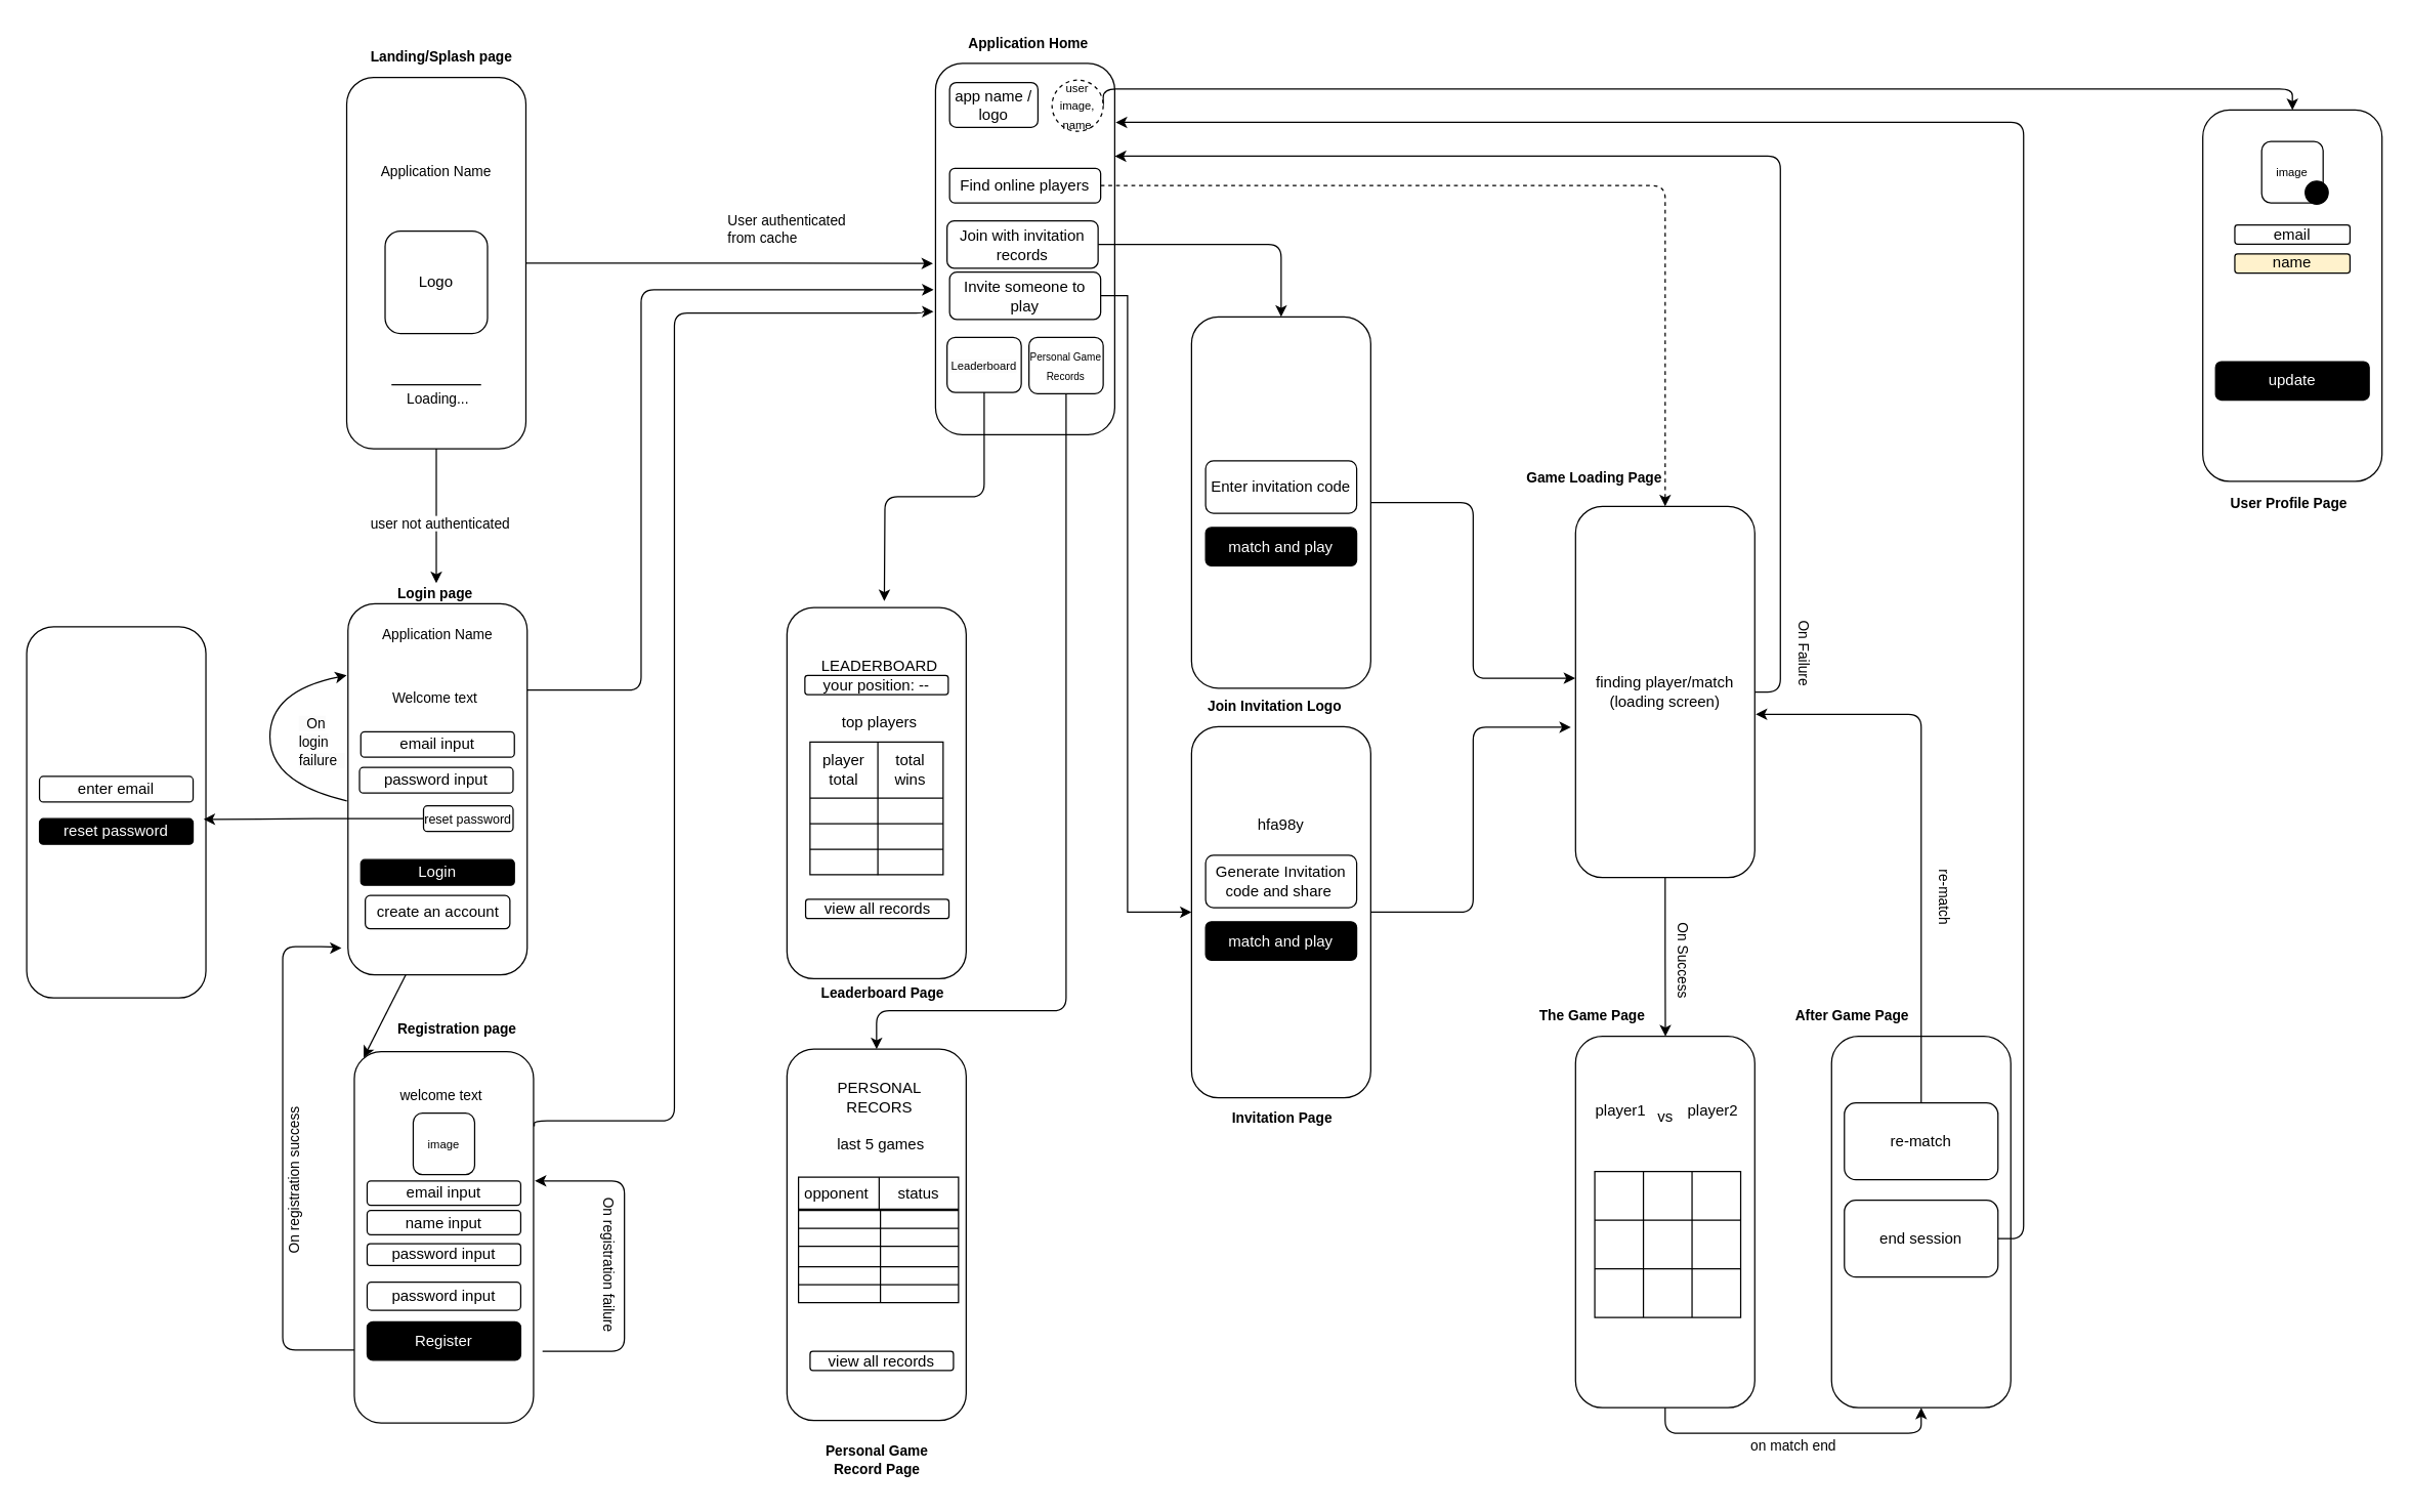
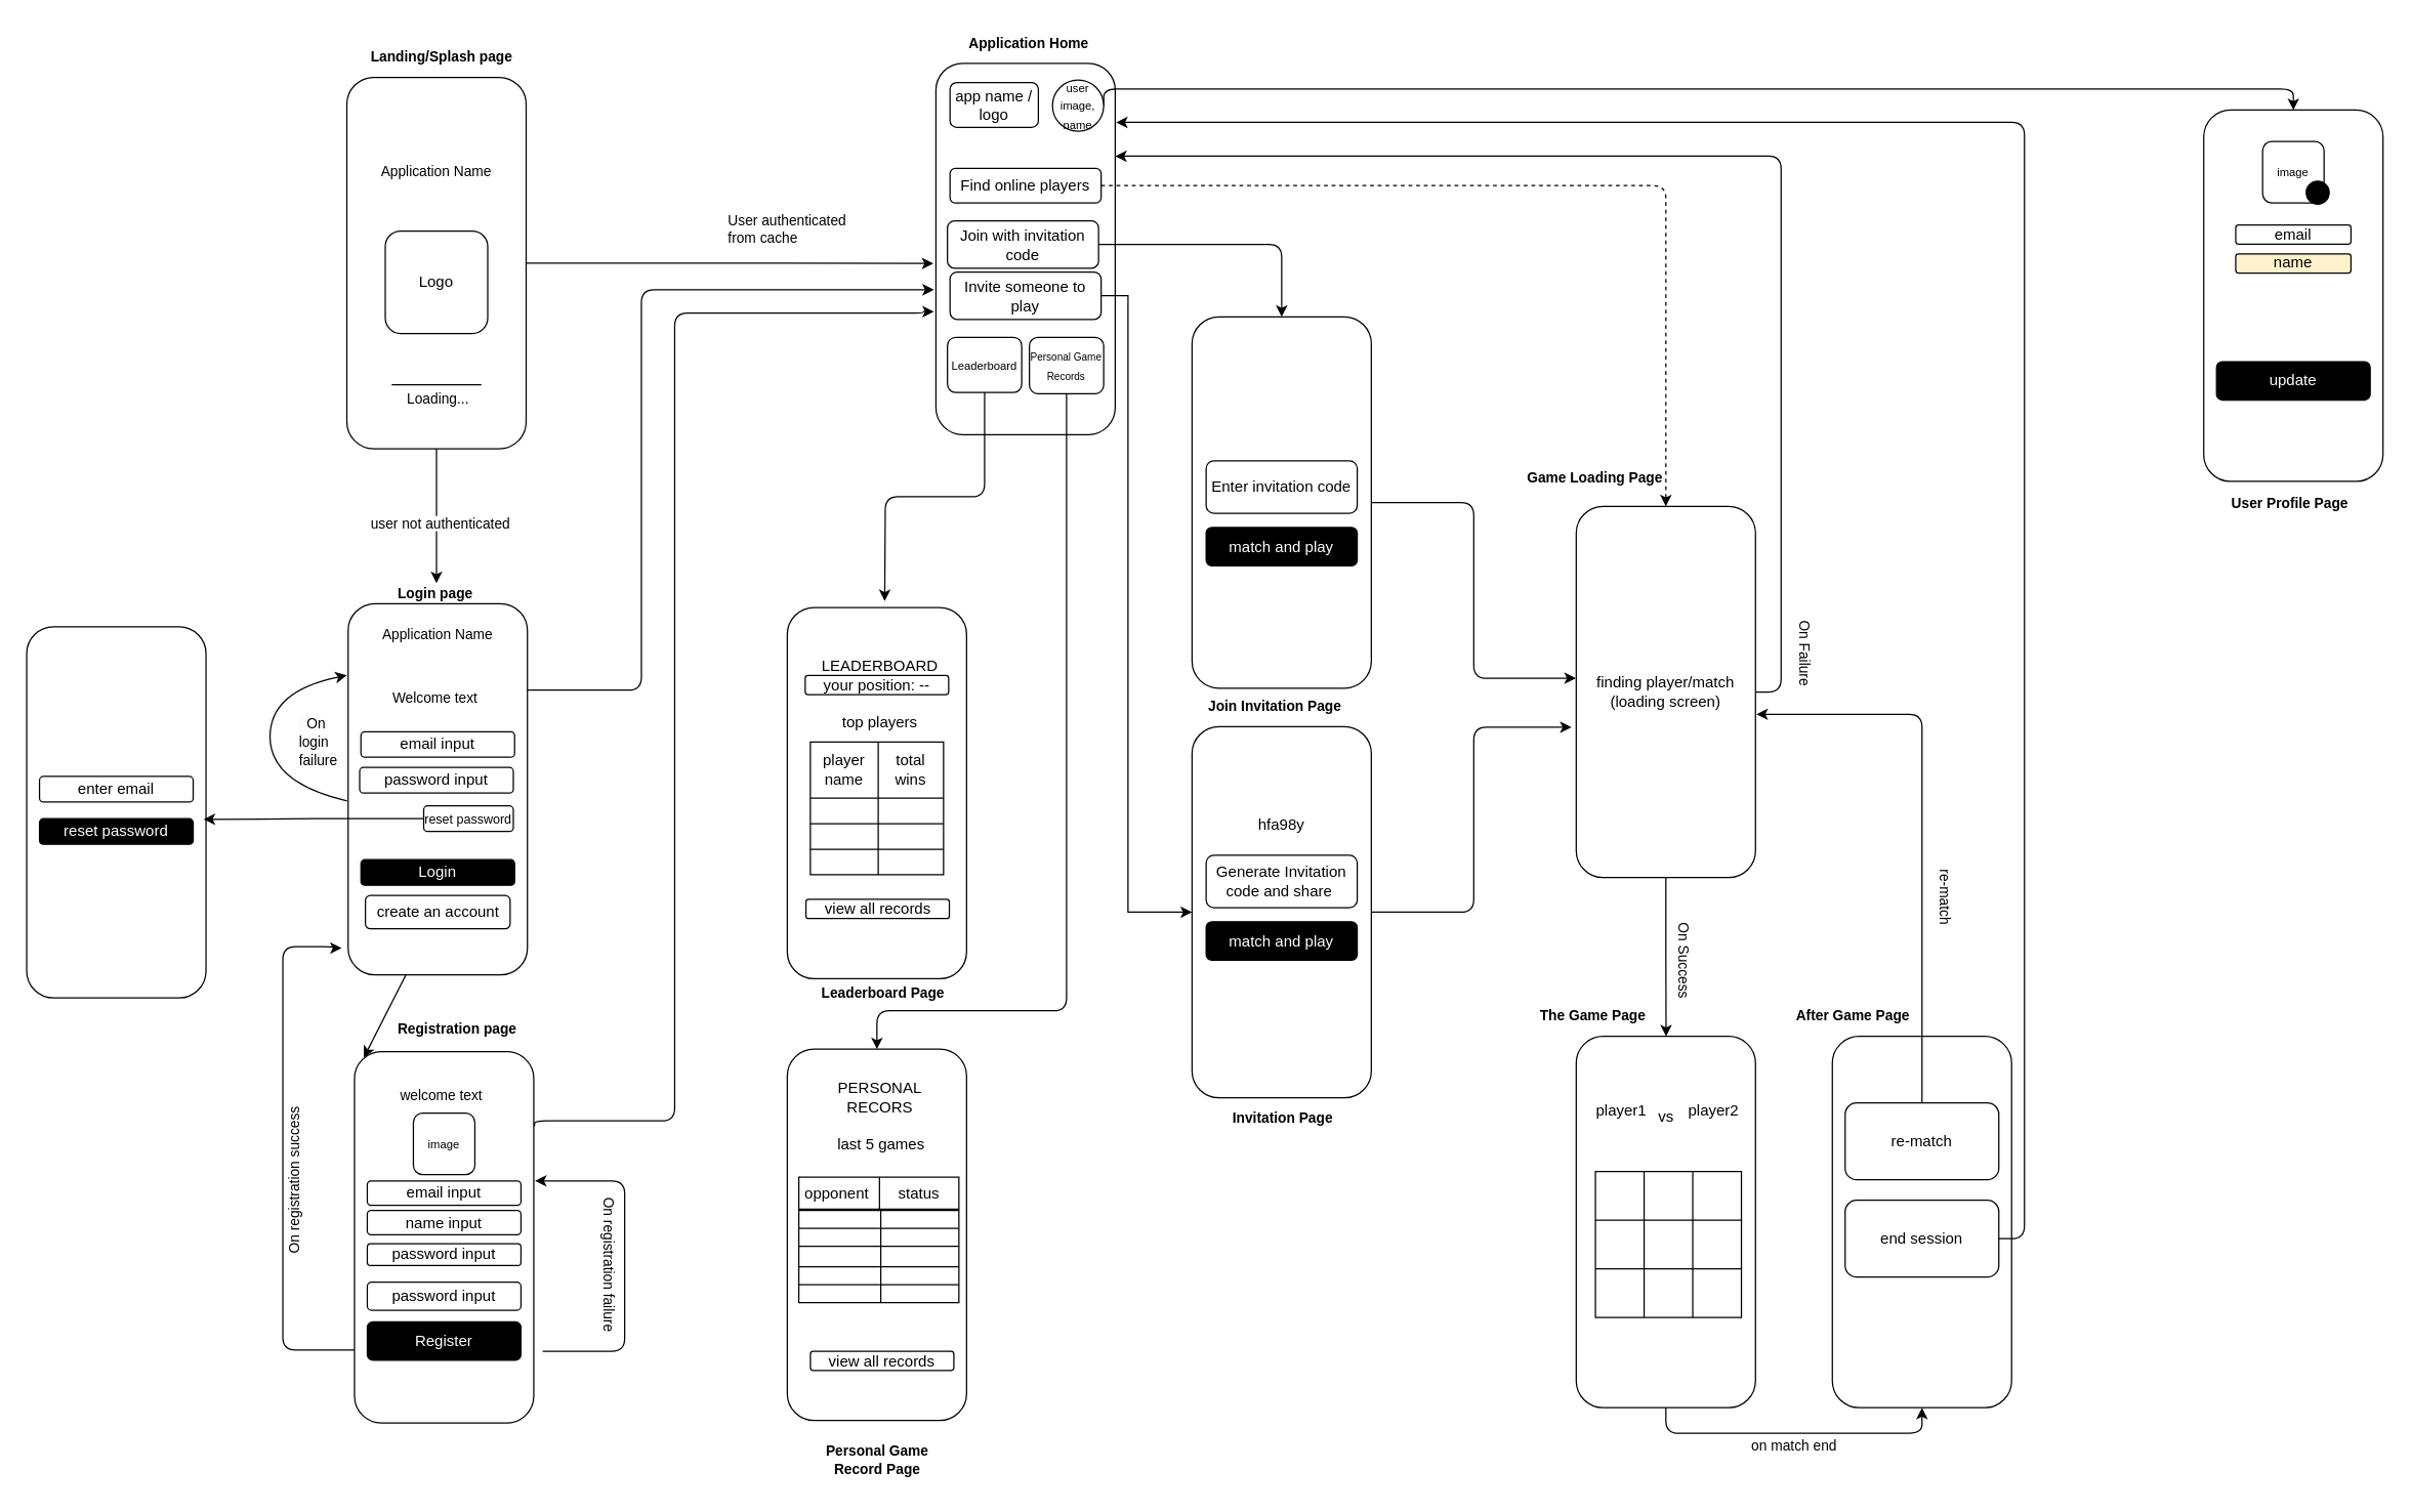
- <mxCell id="89" value="&lt;font style=&quot;font-size: 9px;&quot;&gt;user image, name&lt;/font&gt;" style="ellipse;whiteSpace=wrap;html=1;aspect=fixed;dashed=1;" vertex="1" parent="1"><mxGeometry x="821.03" y="62.03" width="39.97" height="39.97" as="geometry" /></mxCell>
+ <mxCell id="89" value="&lt;font style=&quot;font-size: 9px;&quot;&gt;user image, name&lt;/font&gt;" style="ellipse;whiteSpace=wrap;html=1;aspect=fixed;" vertex="1" parent="1"><mxGeometry x="821.03" y="62.03" width="39.97" height="39.97" as="geometry" /></mxCell>
- <mxCell id="32" value="Join with invitation records" style="rounded=1;whiteSpace=wrap;html=1;labelBackgroundColor=none;" parent="1" vertex="1"><mxGeometry x="739" y="172" width="118" height="37" as="geometry" /></mxCell>
+ <mxCell id="32" value="Join with invitation code" style="rounded=1;whiteSpace=wrap;html=1;labelBackgroundColor=none;" parent="1" vertex="1"><mxGeometry x="739" y="172" width="118" height="37" as="geometry" /></mxCell>
- <mxCell id="99" value="&lt;div style=&quot;text-align: center;&quot;&gt;&lt;span style=&quot;font-size: 11px; background-color: rgb(255, 255, 255);&quot;&gt;Join Invitation Logo&lt;/span&gt;&lt;/div&gt;" style="text;whiteSpace=wrap;html=1;labelBackgroundColor=none;rounded=1;fontStyle=1" vertex="1" parent="95"><mxGeometry x="11" y="278" width="115" height="40" as="geometry" /></mxCell>
+ <mxCell id="99" value="&lt;div style=&quot;text-align: center;&quot;&gt;&lt;span style=&quot;font-size: 11px; background-color: rgb(255, 255, 255);&quot;&gt;Join Invitation Page&lt;/span&gt;&lt;/div&gt;" style="text;whiteSpace=wrap;html=1;labelBackgroundColor=none;rounded=1;fontStyle=1" vertex="1" parent="95"><mxGeometry x="11" y="278" width="115" height="40" as="geometry" /></mxCell>
- <mxCell id="47" value="player&lt;br&gt;total" style="shape=partialRectangle;html=1;whiteSpace=wrap;connectable=0;strokeColor=inherit;overflow=hidden;fillColor=none;top=0;left=0;bottom=0;right=0;pointerEvents=1;" parent="46" vertex="1"><mxGeometry width="53" height="44" as="geometry"><mxRectangle width="53" height="44" as="alternateBounds" /></mxGeometry></mxCell>
+ <mxCell id="47" value="player&lt;br&gt;name" style="shape=partialRectangle;html=1;whiteSpace=wrap;connectable=0;strokeColor=inherit;overflow=hidden;fillColor=none;top=0;left=0;bottom=0;right=0;pointerEvents=1;" parent="46" vertex="1"><mxGeometry width="53" height="44" as="geometry"><mxRectangle width="53" height="44" as="alternateBounds" /></mxGeometry></mxCell>
